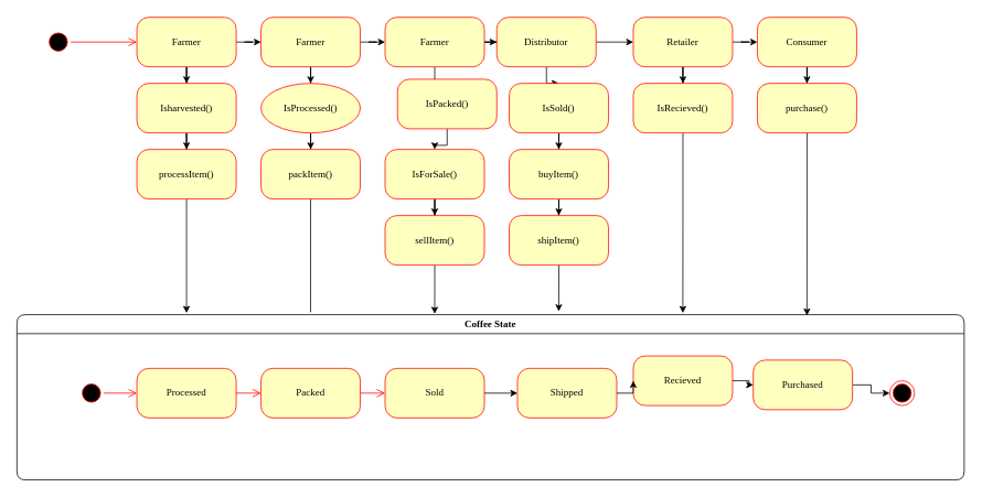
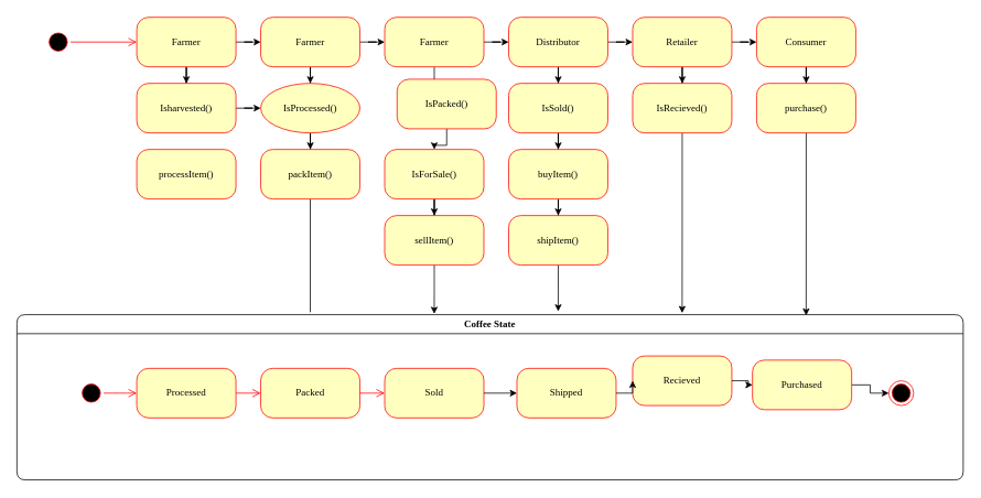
- <mxCell id="45" value="Distributor" style="rounded=1;whiteSpace=wrap;html=1;arcSize=24;fillColor=#ffffc0;strokeColor=#ff0000;shadow=0;comic=0;labelBackgroundColor=none;fontFamily=Verdana;fontSize=12;fontColor=#000000;align=center;" parent="1" vertex="1"><mxGeometry x="600" y="20" width="120" height="60" as="geometry" /></mxCell>
+ <mxCell id="45" value="Distributor" style="rounded=1;whiteSpace=wrap;html=1;arcSize=24;fillColor=#ffffc0;strokeColor=#ff0000;shadow=0;comic=0;labelBackgroundColor=none;fontFamily=Verdana;fontSize=12;fontColor=#000000;align=center;" parent="1" vertex="1"><mxGeometry x="615" y="20" width="120" height="60" as="geometry" /></mxCell>
- <mxCell id="23" value="" style="edgeStyle=orthogonalEdgeStyle;rounded=0;orthogonalLoop=1;jettySize=auto;html=1;" parent="1" source="24" target="26" edge="1"><mxGeometry relative="1" as="geometry" /></mxCell>
+ <mxCell id="23" value="" style="edgeStyle=orthogonalEdgeStyle;rounded=0;orthogonalLoop=1;jettySize=auto;html=1;" parent="1" source="24" target="31" edge="1"><mxGeometry relative="1" as="geometry" /></mxCell>
- <mxCell id="25" style="edgeStyle=orthogonalEdgeStyle;rounded=0;orthogonalLoop=1;jettySize=auto;html=1;entryX=0.179;entryY=-0.01;entryDx=0;entryDy=0;entryPerimeter=0;" parent="1" source="26" target="6" edge="1"><mxGeometry relative="1" as="geometry" /></mxCell>
